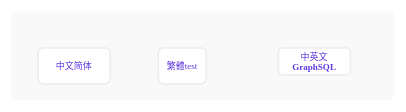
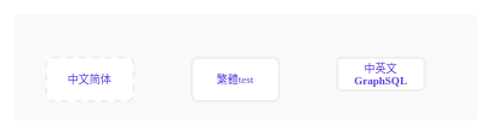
- <mxCell id="3" value="&lt;font style=&quot;font-size: 15px&quot; face=&quot;Comic Sans MS&quot;&gt;&lt;span&gt;&lt;span&gt;&lt;span style=&quot;font-weight: 400;&quot;&gt;中文简体&lt;/span&gt;&lt;br&gt;&lt;/span&gt;&lt;/span&gt;&lt;/font&gt;" style="rounded=1;whiteSpace=wrap;html=1;shadow=0;strokeWidth=3;fillColor=#FFFFFF;strokeColor=#EEEEEE;fontColor=#5F39DD;fontStyle=1;gradientColor=#ffffff;" parent="1" vertex="1"><mxGeometry x="63" y="79" width="120" height="60" as="geometry" /></mxCell>
+ <mxCell id="3" value="&lt;font style=&quot;font-size: 15px&quot; face=&quot;Comic Sans MS&quot;&gt;&lt;span&gt;&lt;span&gt;&lt;span style=&quot;font-weight: 400;&quot;&gt;中文简体&lt;/span&gt;&lt;br&gt;&lt;/span&gt;&lt;/span&gt;&lt;/font&gt;" style="rounded=1;whiteSpace=wrap;html=1;shadow=0;strokeWidth=3;fillColor=#FFFFFF;strokeColor=#EEEEEE;fontColor=#5F39DD;fontStyle=1;gradientColor=#ffffff;dashed=1;" parent="1" vertex="1"><mxGeometry x="63" y="79" width="120" height="60" as="geometry" /></mxCell>
- <mxCell id="4" value="&lt;font style=&quot;font-size: 15px&quot; face=&quot;Comic Sans MS&quot;&gt;&lt;span&gt;&lt;span&gt;&lt;span style=&quot;font-weight: 400;&quot;&gt;繁體test&lt;/span&gt;&lt;br&gt;&lt;/span&gt;&lt;/span&gt;&lt;/font&gt;" style="rounded=1;whiteSpace=wrap;html=1;shadow=0;strokeWidth=3;fillColor=#FFFFFF;strokeColor=#EEEEEE;fontColor=#5F39DD;fontStyle=1;gradientColor=#ffffff;" parent="1" vertex="1"><mxGeometry x="263" y="79" width="80" height="60" as="geometry" /></mxCell>
+ <mxCell id="4" value="&lt;font style=&quot;font-size: 15px&quot; face=&quot;Comic Sans MS&quot;&gt;&lt;span&gt;&lt;span&gt;&lt;span style=&quot;font-weight: 400;&quot;&gt;繁體test&lt;/span&gt;&lt;br&gt;&lt;/span&gt;&lt;/span&gt;&lt;/font&gt;" style="rounded=1;whiteSpace=wrap;html=1;shadow=0;strokeWidth=3;fillColor=#FFFFFF;strokeColor=#EEEEEE;fontColor=#5F39DD;fontStyle=1;gradientColor=#ffffff;" parent="1" vertex="1"><mxGeometry x="263" y="79" width="120" height="60" as="geometry" /></mxCell>
